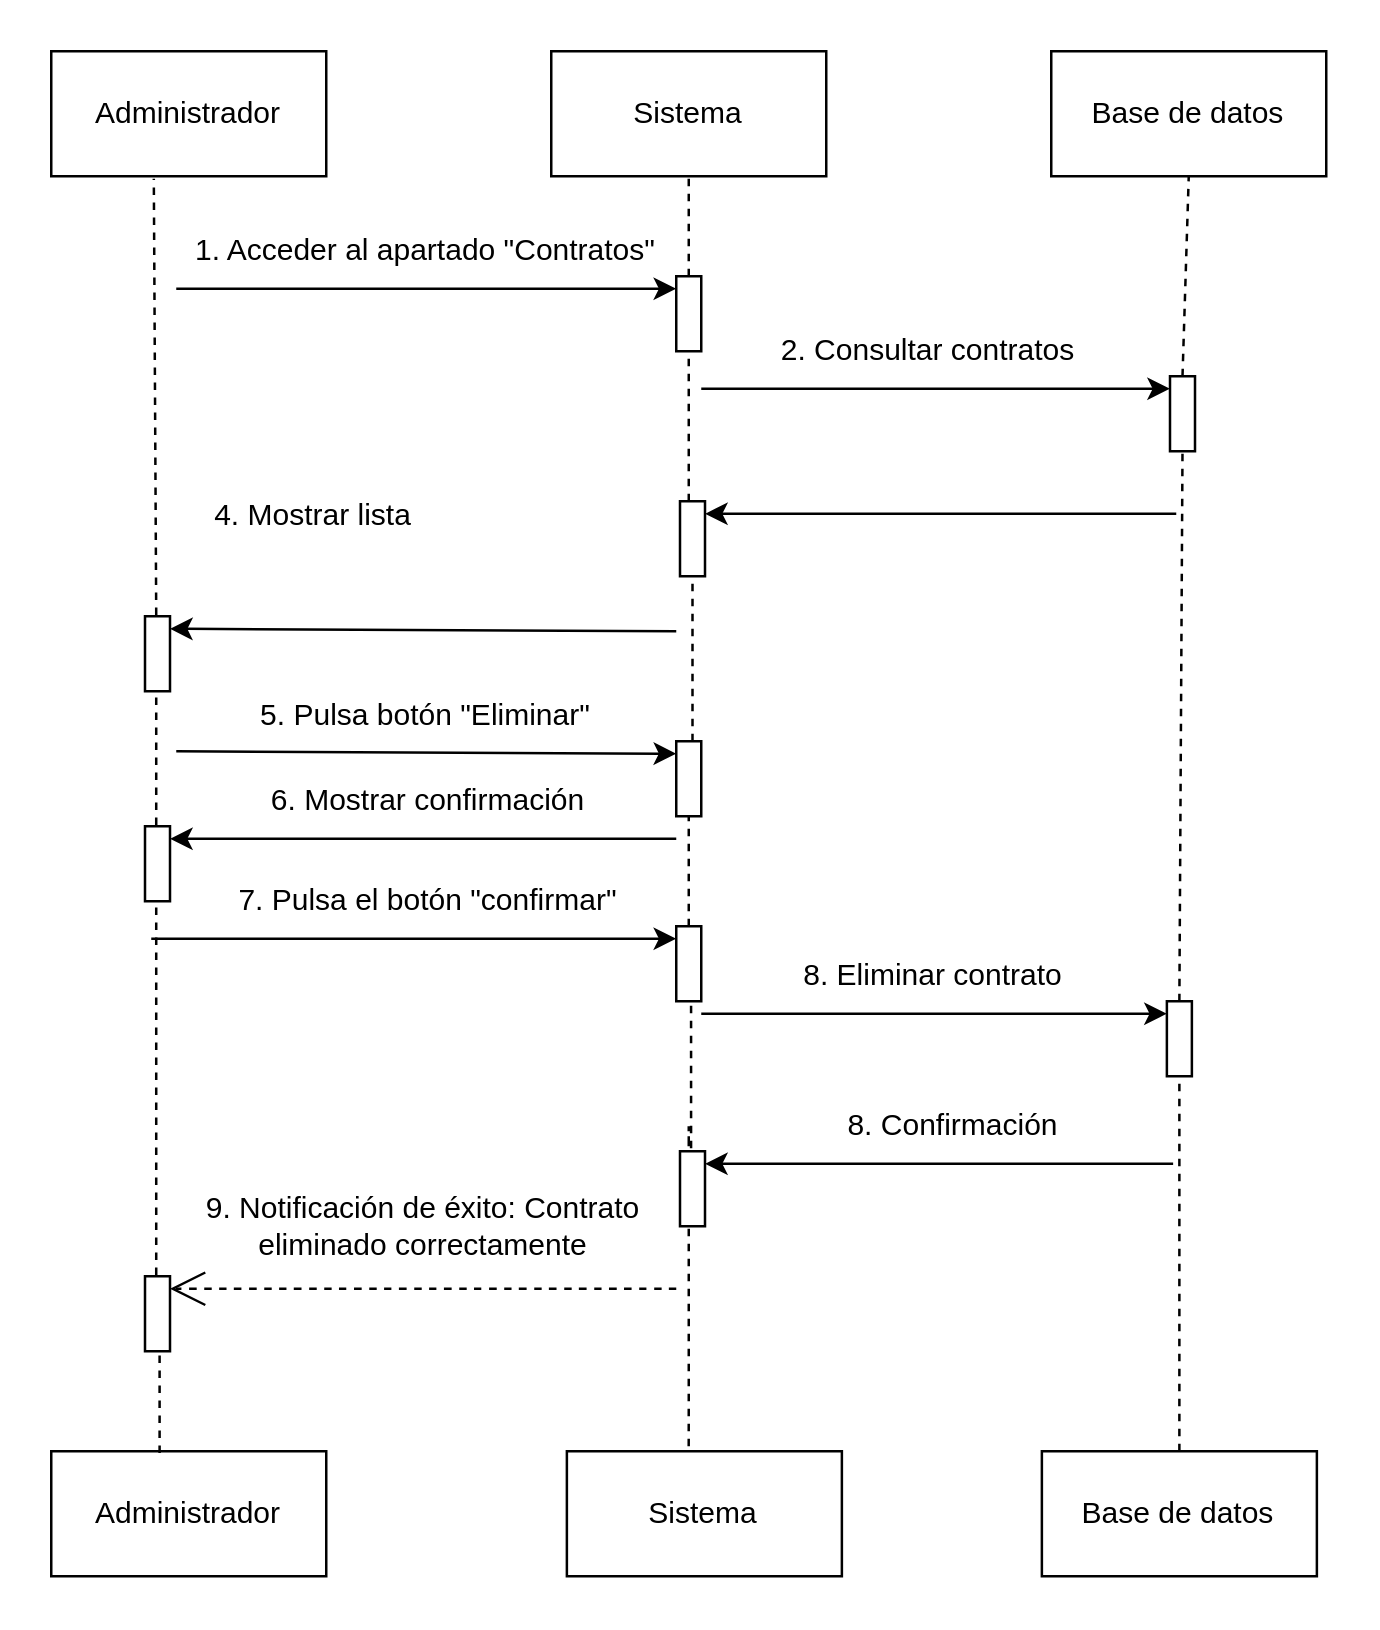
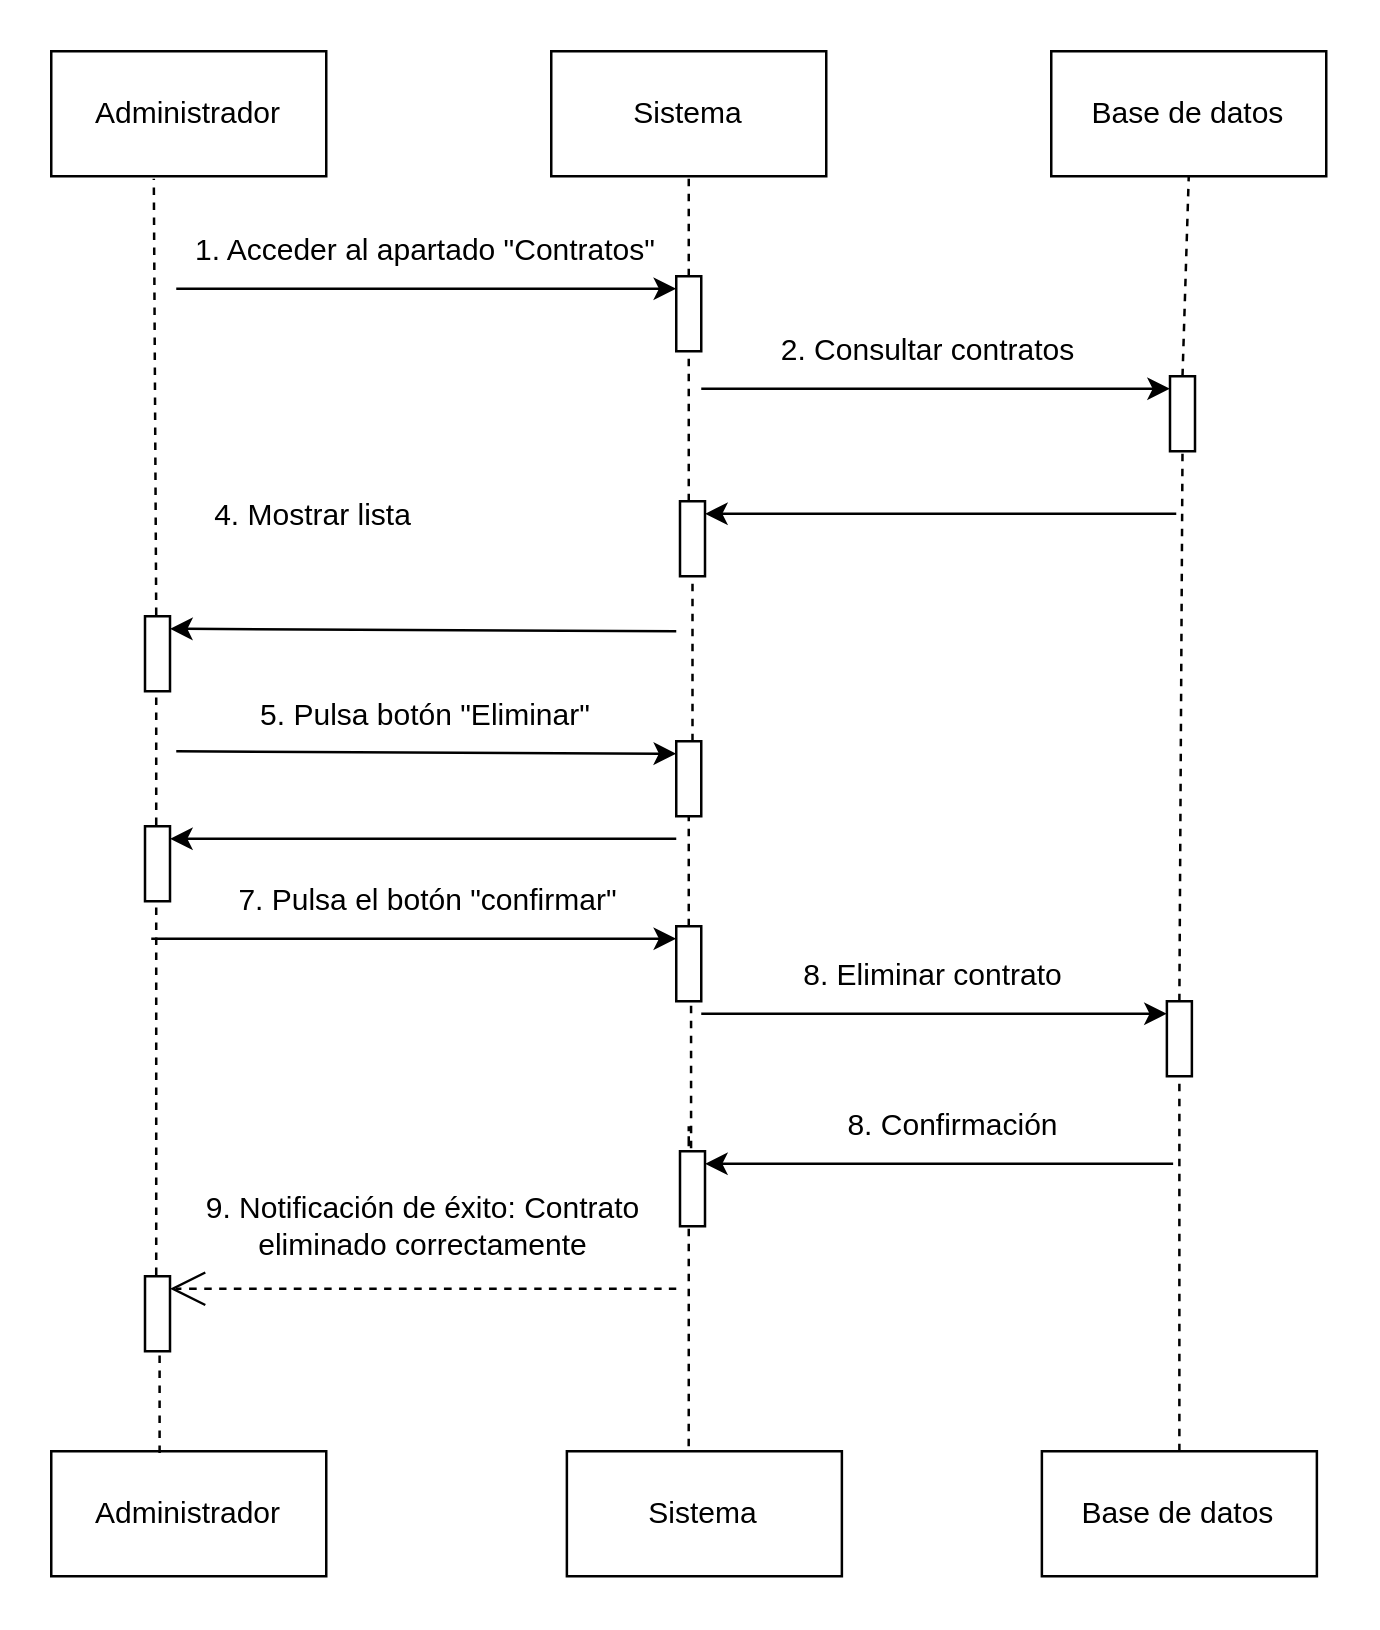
- <mxCell id="39" value="6. Mostrar confirmación" style="text;html=1;align=center;verticalAlign=middle;whiteSpace=wrap;rounded=0;" vertex="1" parent="1"><mxGeometry x="86.25" y="310" width="170" height="20" as="geometry" /></mxCell>
